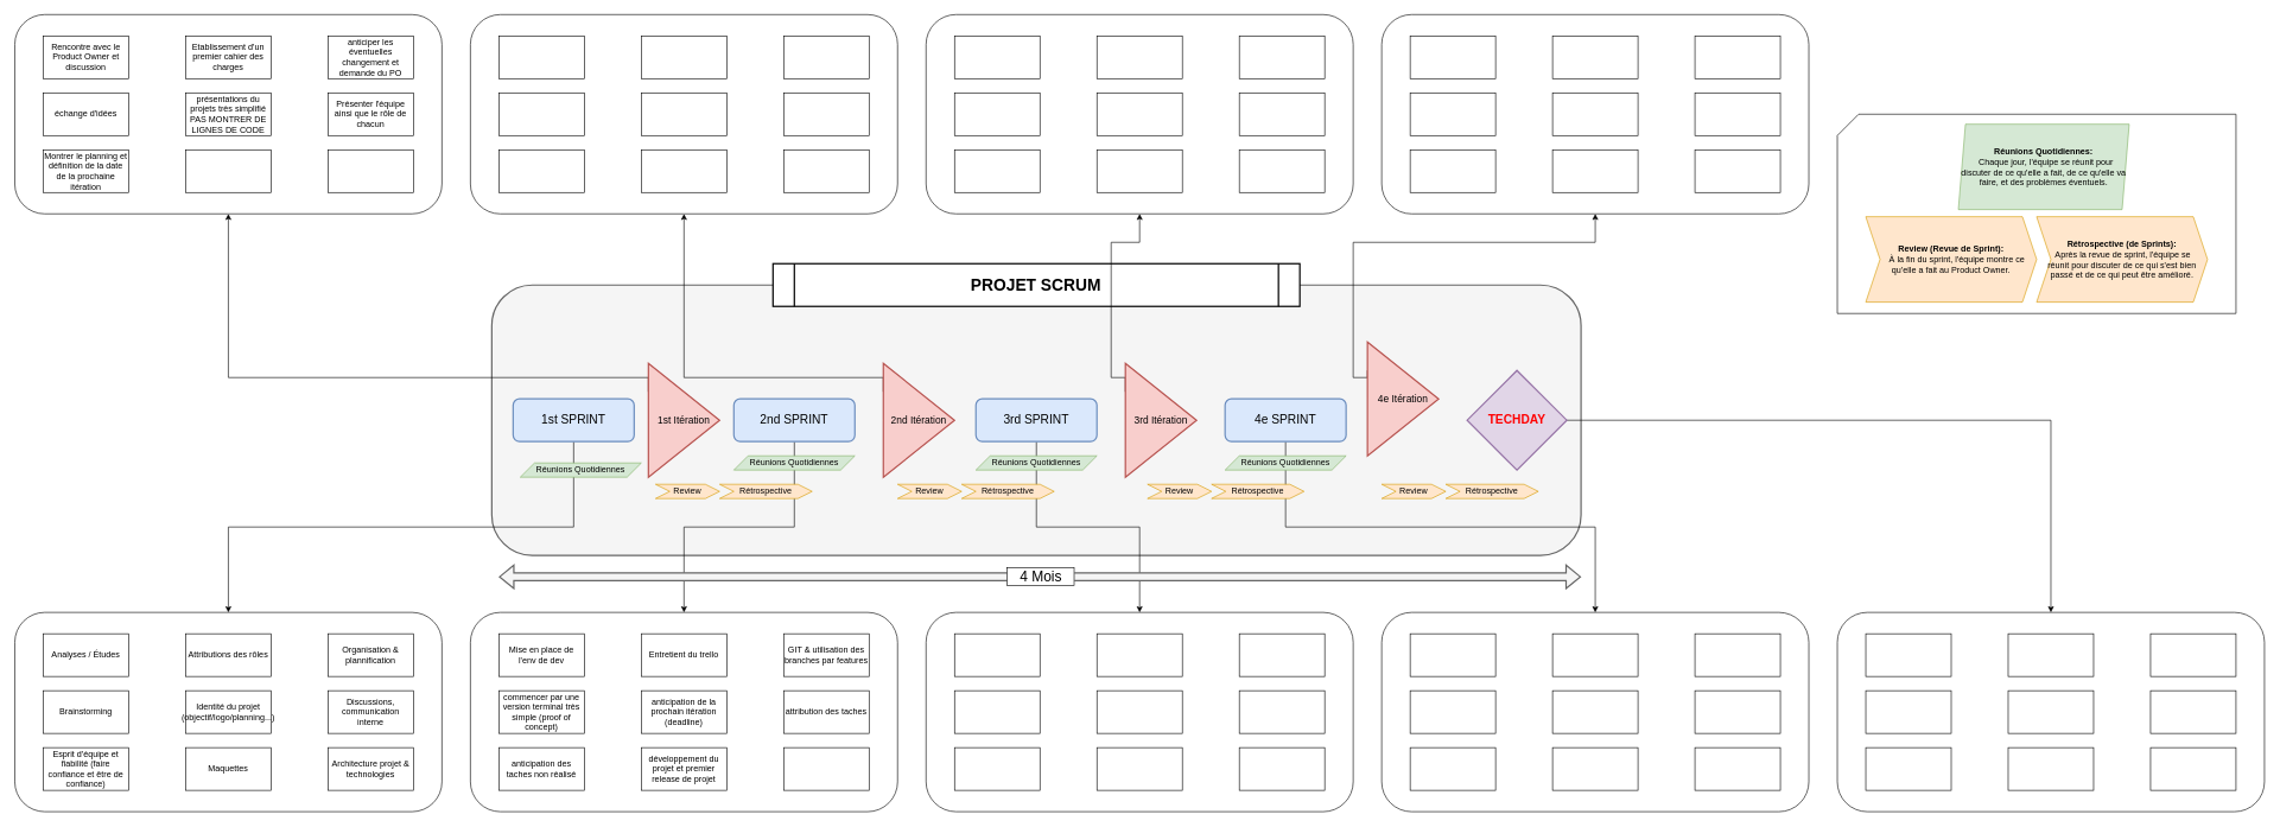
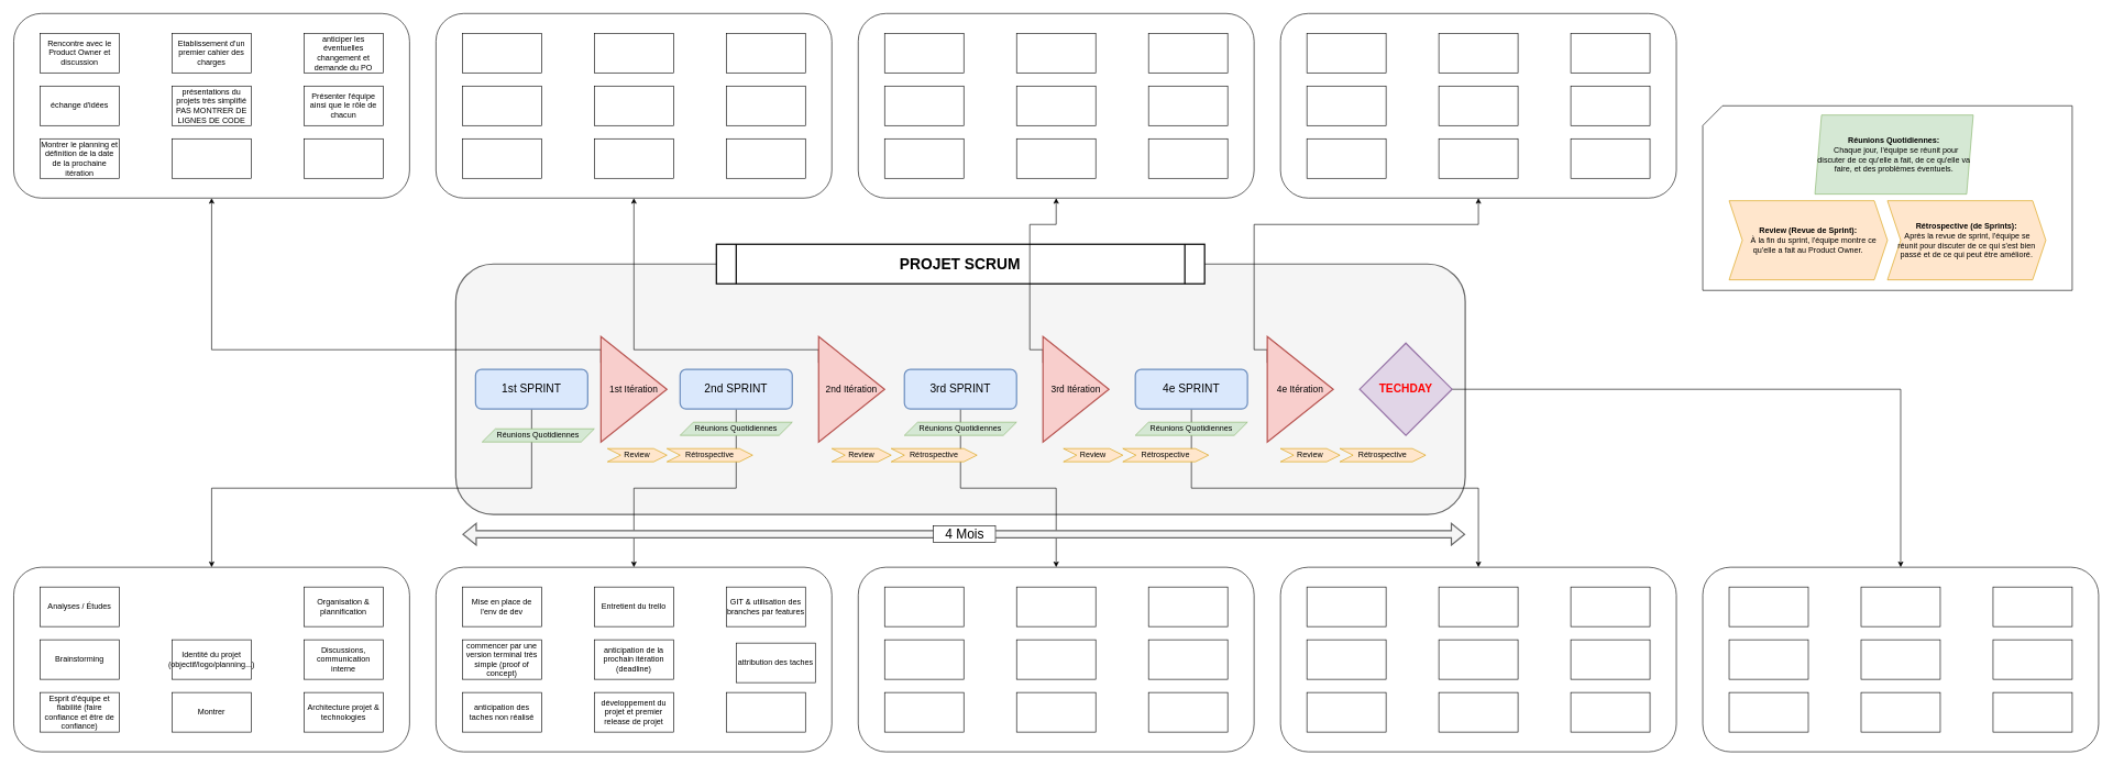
- <mxCell id="13" value="&lt;font style=&quot;font-size: 14px;&quot;&gt;4e Itération&lt;/font&gt;" style="triangle;whiteSpace=wrap;html=1;strokeWidth=2;fillColor=#f8cecc;strokeColor=#b85450;" vertex="1" parent="1"><mxGeometry x="1920" y="480" width="100" height="160" as="geometry" /></mxCell>
+ <mxCell id="13" value="&lt;font style=&quot;font-size: 14px;&quot;&gt;4e Itération&lt;/font&gt;" style="triangle;whiteSpace=wrap;html=1;strokeWidth=2;fillColor=#f8cecc;strokeColor=#b85450;" vertex="1" parent="1"><mxGeometry x="1920" y="510" width="100" height="160" as="geometry" /></mxCell>
- <mxCell id="24" value="Attributions des rôles" style="rounded=0;whiteSpace=wrap;html=1;" vertex="1" parent="1"><mxGeometry y="890" width="120" height="60" as="geometry" x="260" /></mxCell>
- <mxCell id="45" value="attribution des taches" style="rounded=0;whiteSpace=wrap;html=1;" vertex="1" parent="1"><mxGeometry x="1100" y="970" width="120" height="60" as="geometry" /></mxCell>
+ <mxCell id="45" value="attribution des taches" style="rounded=0;whiteSpace=wrap;html=1;" vertex="1" parent="1"><mxGeometry x="1115" y="975" width="120" height="60" as="geometry" /></mxCell>
- <mxCell id="30" value="Maquettes" style="rounded=0;whiteSpace=wrap;html=1;" vertex="1" parent="1"><mxGeometry y="1050" width="120" height="60" as="geometry" x="260" /></mxCell>
+ <mxCell id="30" value="Montrer" style="rounded=0;whiteSpace=wrap;html=1;" vertex="1" parent="1"><mxGeometry y="1050" width="120" height="60" as="geometry" x="260" /></mxCell>
